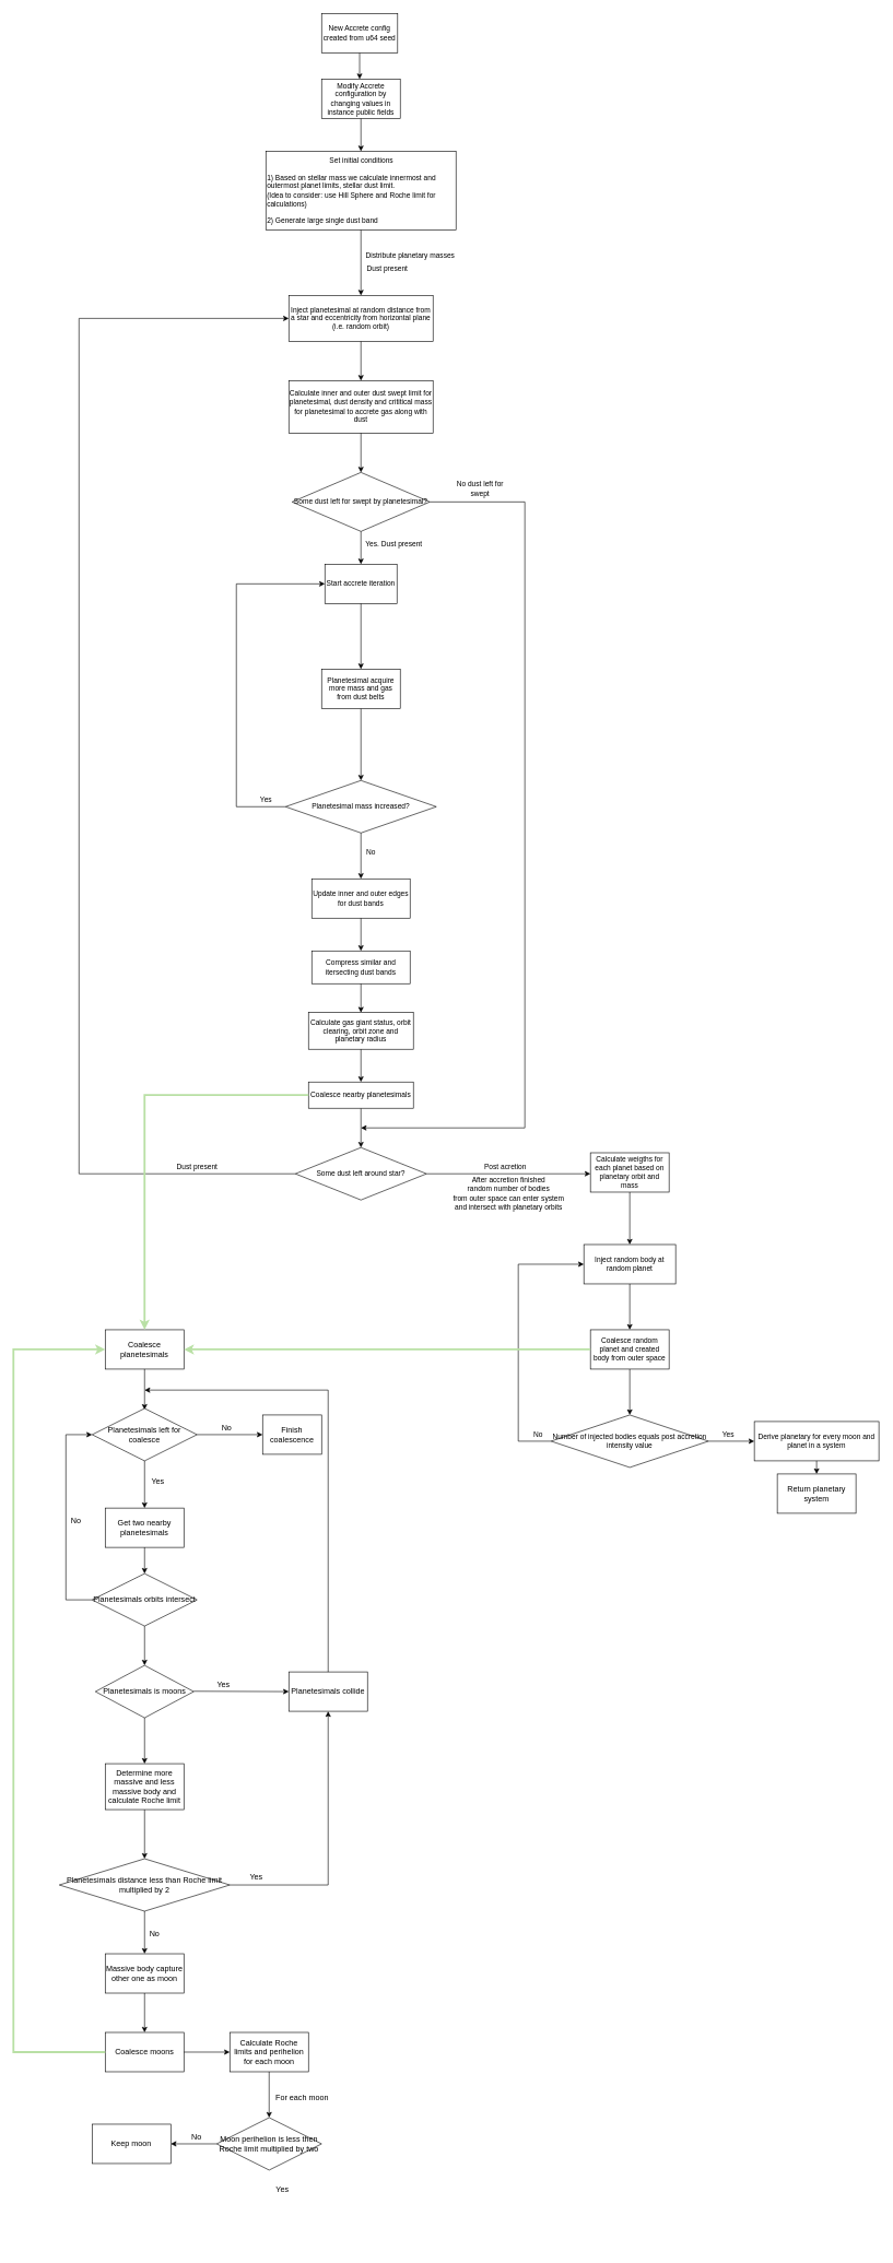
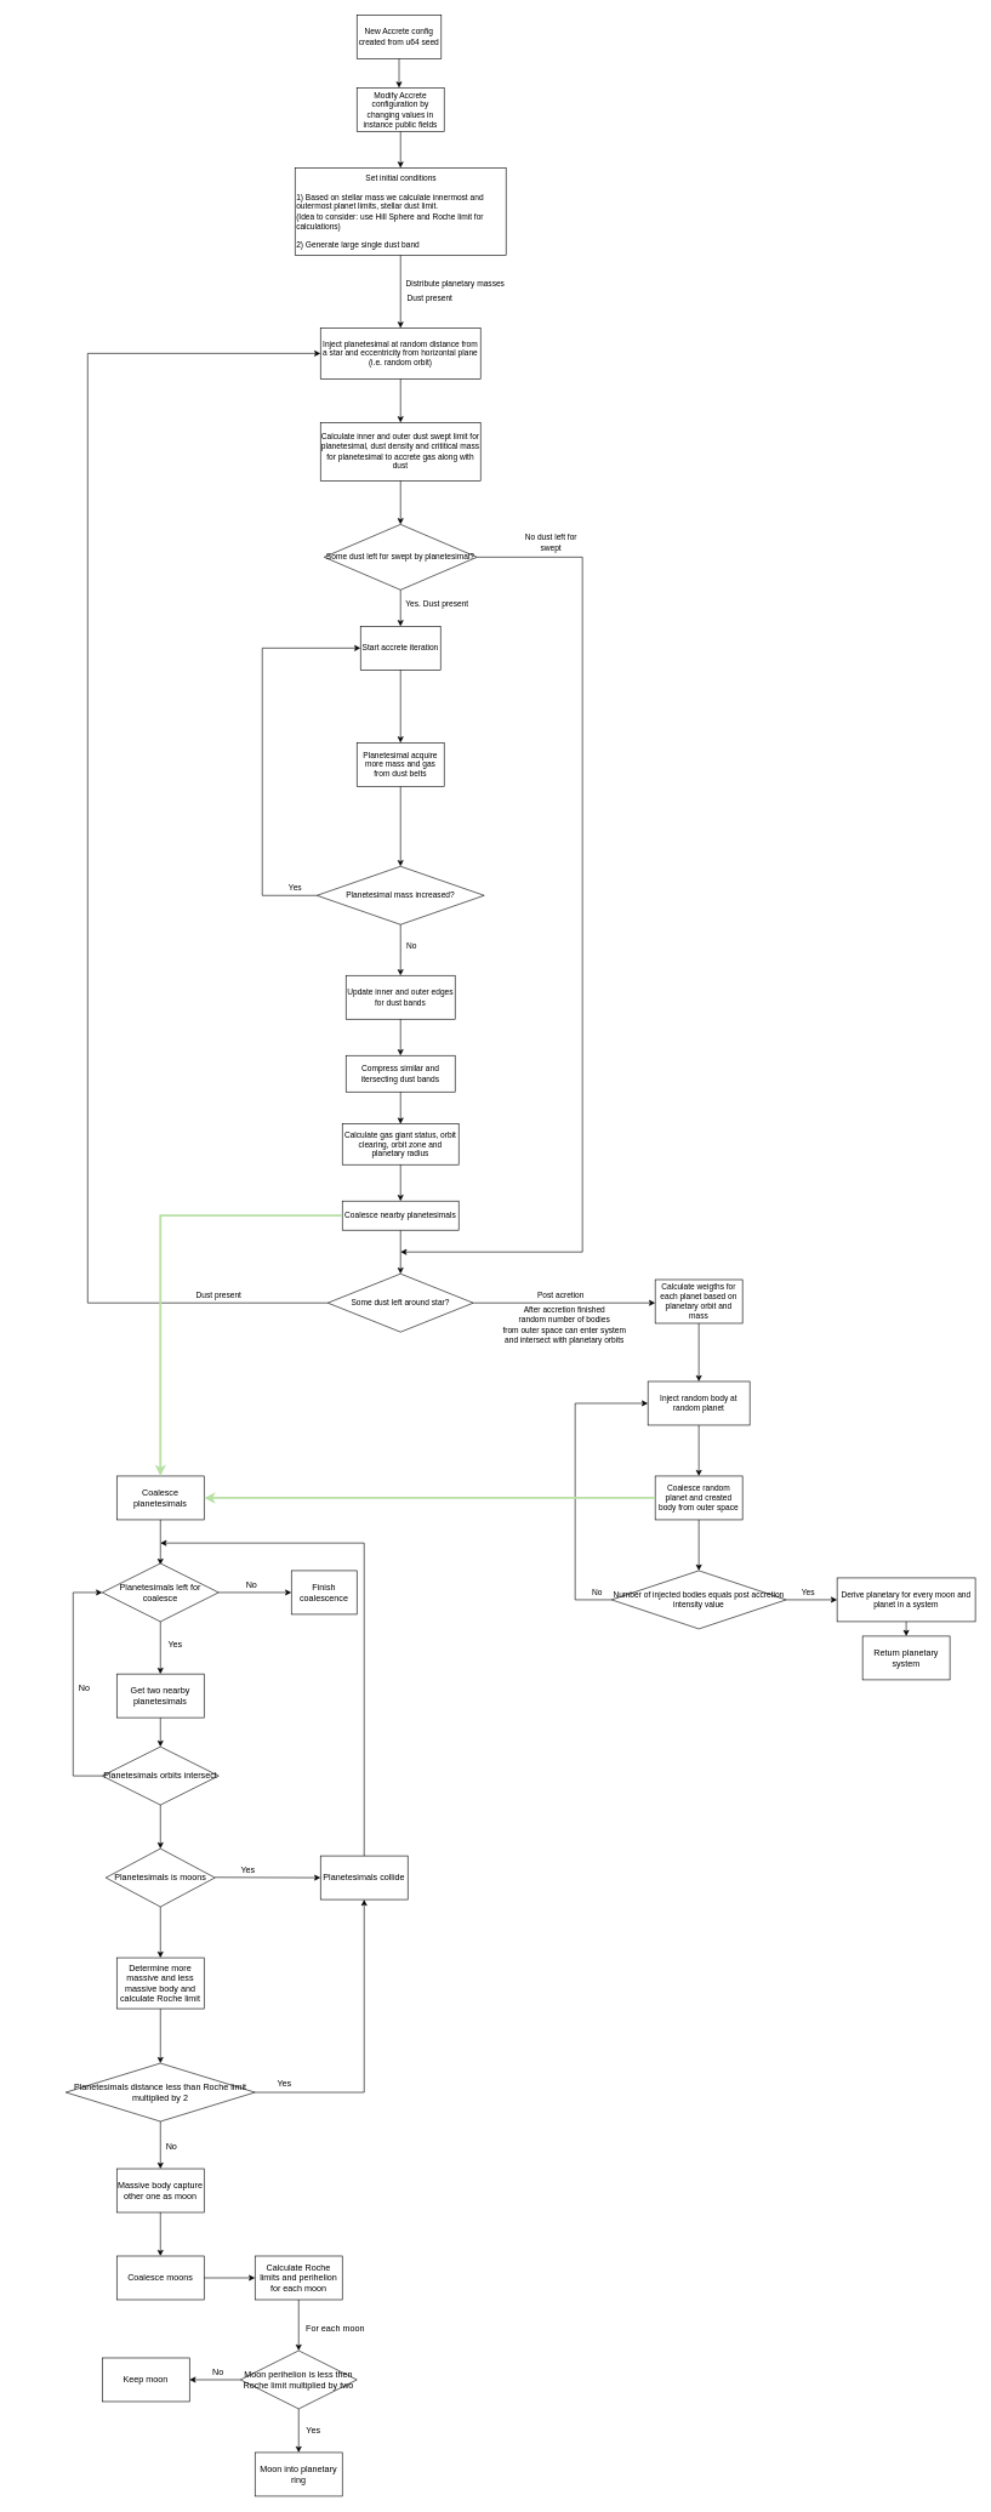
- <mxCell id="18" value="No dust left for swept" style="text;html=1;strokeColor=none;fillColor=none;align=center;verticalAlign=middle;whiteSpace=wrap;rounded=0;fontSize=11;" parent="1" vertex="1"><mxGeometry x="690" y="730" width="84" height="30" as="geometry" /></mxCell>
+ <mxCell id="18" value="No dust left for swept" style="text;html=1;strokeColor=none;fillColor=none;align=center;verticalAlign=middle;whiteSpace=wrap;rounded=0;fontSize=11;" parent="1" vertex="1"><mxGeometry x="715" y="730" width="84" height="30" as="geometry" /></mxCell>
- <mxCell id="87" value="" style="endArrow=classic;html=1;rounded=0;exitX=0;exitY=0.5;exitDx=0;exitDy=0;strokeColor=#B9E0A5;strokeWidth=3;entryX=0;entryY=0.5;entryDx=0;entryDy=0;" parent="1" source="86" target="57" edge="1"><mxGeometry width="50" height="50" relative="1" as="geometry"><mxPoint x="160" y="3129.5" as="sourcePoint" /><mxPoint x="-20" y="2620" as="targetPoint" /><Array as="points"><mxPoint x="20" y="3130" /><mxPoint x="20" y="2058" /></Array></mxGeometry></mxCell>
+ <mxCell id="91" value="" style="edgeStyle=orthogonalEdgeStyle;rounded=0;orthogonalLoop=1;jettySize=auto;html=1;strokeColor=#000000;strokeWidth=1;" parent="1" source="93" target="94" edge="1"><mxGeometry relative="1" as="geometry" /></mxCell>
+ <mxCell id="94" value="Moon into planetary ring" style="whiteSpace=wrap;html=1;rounded=0;" parent="1" vertex="1"><mxGeometry x="350" y="3370" width="120" height="60" as="geometry" /></mxCell>
